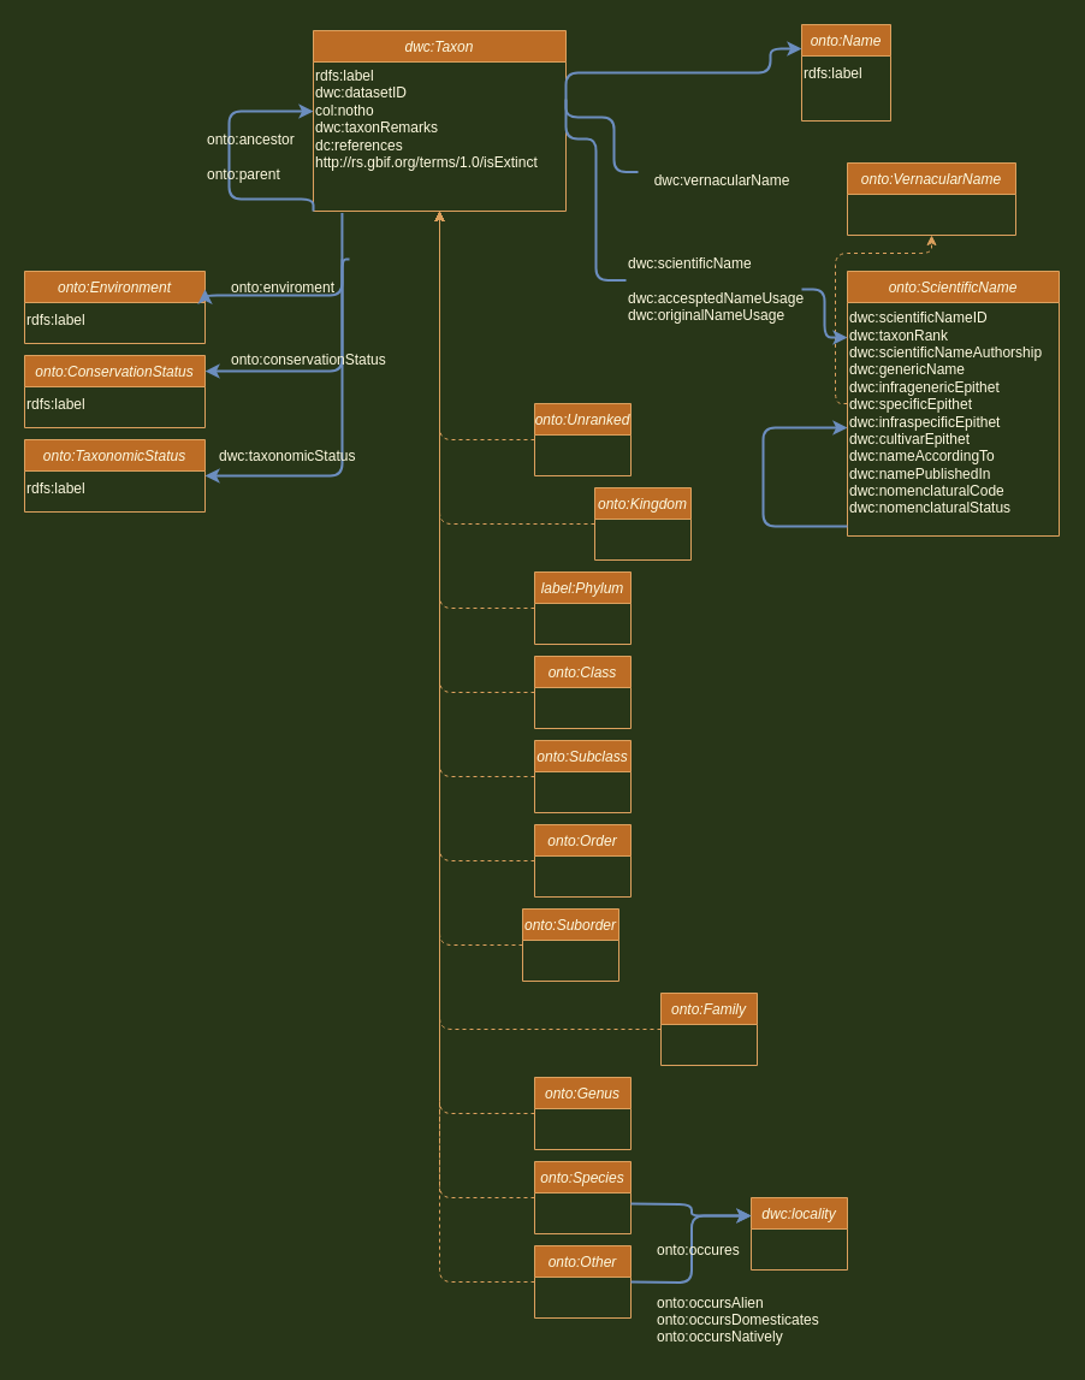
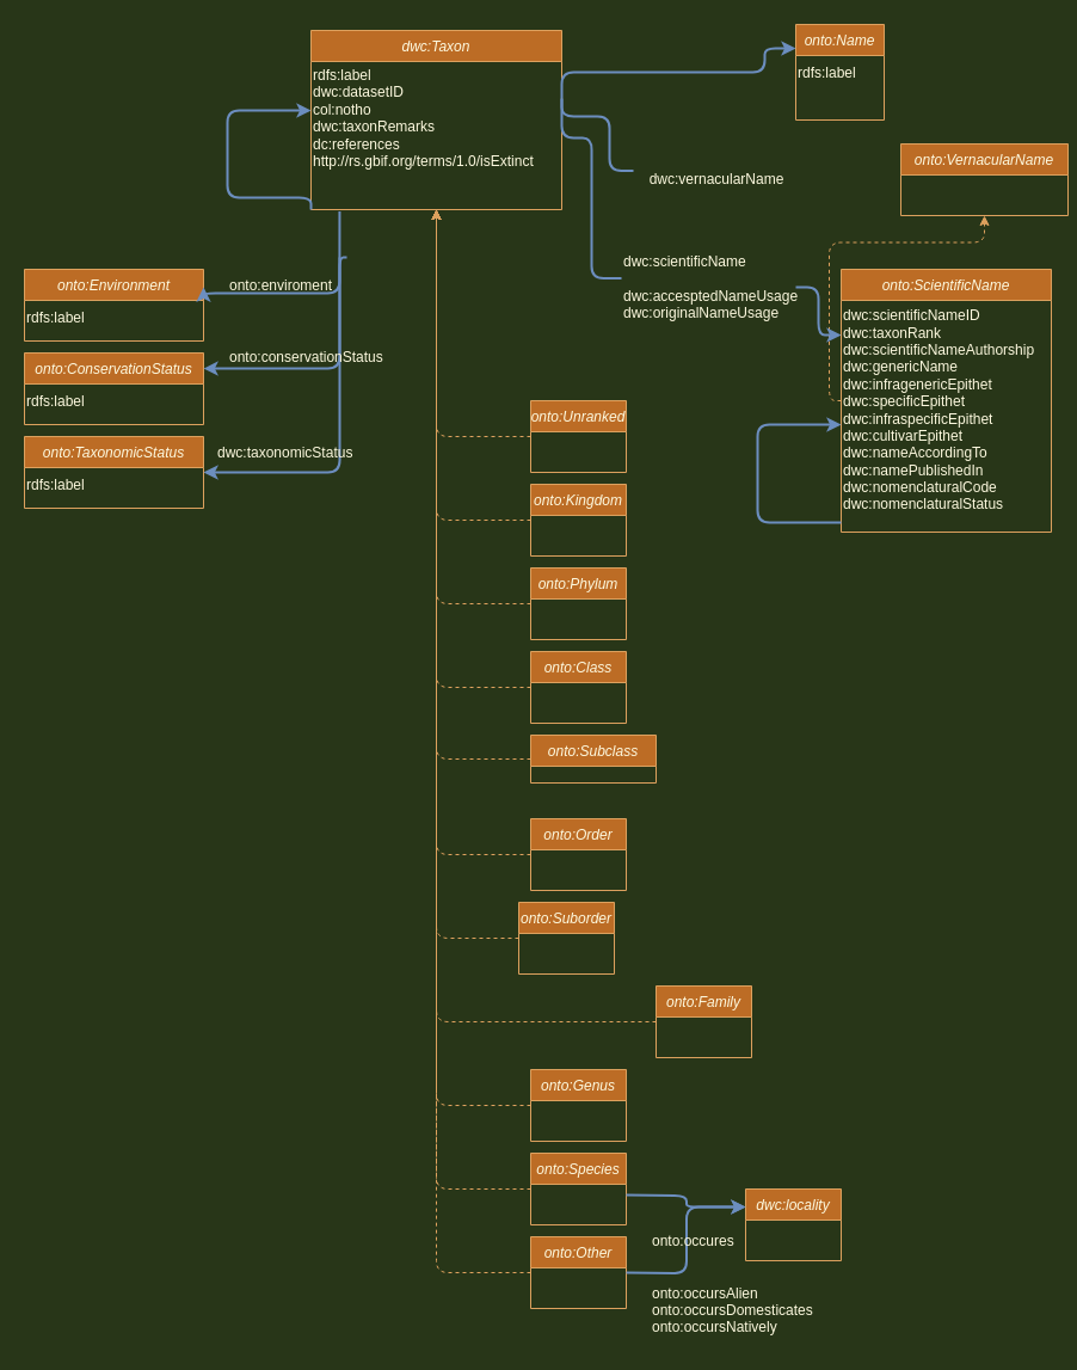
- <mxCell id="41" value="onto:ancestor&lt;br&gt;&lt;br&gt;onto:parent" style="text;html=1;align=left;verticalAlign=middle;whiteSpace=wrap;rounded=0;fontColor=#FEFAE0;" parent="1" vertex="1"><mxGeometry x="170" y="105" width="80" height="50" as="geometry" /></mxCell>
- <mxCell id="31" value="onto:VernacularName" style="swimlane;fontStyle=2;align=center;verticalAlign=top;childLayout=stackLayout;horizontal=1;startSize=26;horizontalStack=0;resizeParent=1;resizeLast=0;collapsible=1;marginBottom=0;rounded=0;shadow=0;strokeWidth=1;fillColor=#BC6C25;strokeColor=#DDA15E;fontColor=#FEFAE0;" parent="1" vertex="1"><mxGeometry x="704" y="135" width="140" height="60" as="geometry"><mxRectangle x="230" y="140" width="160" height="26" as="alternateBounds" /></mxGeometry></mxCell>
+ <mxCell id="31" value="onto:VernacularName" style="swimlane;fontStyle=2;align=center;verticalAlign=top;childLayout=stackLayout;horizontal=1;startSize=26;horizontalStack=0;resizeParent=1;resizeLast=0;collapsible=1;marginBottom=0;rounded=0;shadow=0;strokeWidth=1;fillColor=#BC6C25;strokeColor=#DDA15E;fontColor=#FEFAE0;" parent="1" vertex="1"><mxGeometry x="754" y="120" width="140" height="60" as="geometry"><mxRectangle x="230" y="140" width="160" height="26" as="alternateBounds" /></mxGeometry></mxCell>
- <mxCell id="6" value="onto:Kingdom" style="swimlane;fontStyle=2;align=center;verticalAlign=top;childLayout=stackLayout;horizontal=1;startSize=26;horizontalStack=0;resizeParent=1;resizeLast=0;collapsible=1;marginBottom=0;rounded=0;shadow=0;strokeWidth=1;fillColor=#BC6C25;strokeColor=#DDA15E;fontColor=#FEFAE0;" parent="1" vertex="1"><mxGeometry x="494" y="405" width="80" height="60" as="geometry"><mxRectangle x="230" y="140" width="160" height="26" as="alternateBounds" /></mxGeometry></mxCell>
+ <mxCell id="6" value="onto:Kingdom" style="swimlane;fontStyle=2;align=center;verticalAlign=top;childLayout=stackLayout;horizontal=1;startSize=26;horizontalStack=0;resizeParent=1;resizeLast=0;collapsible=1;marginBottom=0;rounded=0;shadow=0;strokeWidth=1;fillColor=#BC6C25;strokeColor=#DDA15E;fontColor=#FEFAE0;" parent="1" vertex="1"><mxGeometry x="444" y="405" width="80" height="60" as="geometry"><mxRectangle x="230" y="140" width="160" height="26" as="alternateBounds" /></mxGeometry></mxCell>
- <mxCell id="7" value="label:Phylum" style="swimlane;fontStyle=2;align=center;verticalAlign=top;childLayout=stackLayout;horizontal=1;startSize=26;horizontalStack=0;resizeParent=1;resizeLast=0;collapsible=1;marginBottom=0;rounded=0;shadow=0;strokeWidth=1;fillColor=#BC6C25;strokeColor=#DDA15E;fontColor=#FEFAE0;" parent="1" vertex="1"><mxGeometry x="444" y="475" width="80" height="60" as="geometry"><mxRectangle x="230" y="140" width="160" height="26" as="alternateBounds" /></mxGeometry></mxCell>
+ <mxCell id="7" value="onto:Phylum" style="swimlane;fontStyle=2;align=center;verticalAlign=top;childLayout=stackLayout;horizontal=1;startSize=26;horizontalStack=0;resizeParent=1;resizeLast=0;collapsible=1;marginBottom=0;rounded=0;shadow=0;strokeWidth=1;fillColor=#BC6C25;strokeColor=#DDA15E;fontColor=#FEFAE0;" parent="1" vertex="1"><mxGeometry x="444" y="475" width="80" height="60" as="geometry"><mxRectangle x="230" y="140" width="160" height="26" as="alternateBounds" /></mxGeometry></mxCell>
- <mxCell id="9" value="onto:Subclass" style="swimlane;fontStyle=2;align=center;verticalAlign=top;childLayout=stackLayout;horizontal=1;startSize=26;horizontalStack=0;resizeParent=1;resizeLast=0;collapsible=1;marginBottom=0;rounded=0;shadow=0;strokeWidth=1;fillColor=#BC6C25;strokeColor=#DDA15E;fontColor=#FEFAE0;" parent="1" vertex="1"><mxGeometry x="444" y="615" width="80" height="60" as="geometry"><mxRectangle x="230" y="140" width="160" height="26" as="alternateBounds" /></mxGeometry></mxCell>
+ <mxCell id="9" value="onto:Subclass" style="swimlane;fontStyle=2;align=center;verticalAlign=top;childLayout=stackLayout;horizontal=1;startSize=26;horizontalStack=0;resizeParent=1;resizeLast=0;collapsible=1;marginBottom=0;rounded=0;shadow=0;strokeWidth=1;fillColor=#BC6C25;strokeColor=#DDA15E;fontColor=#FEFAE0;" parent="1" vertex="1"><mxGeometry x="444" y="615" width="105" height="40" as="geometry"><mxRectangle x="230" y="140" width="160" height="26" as="alternateBounds" /></mxGeometry></mxCell>
